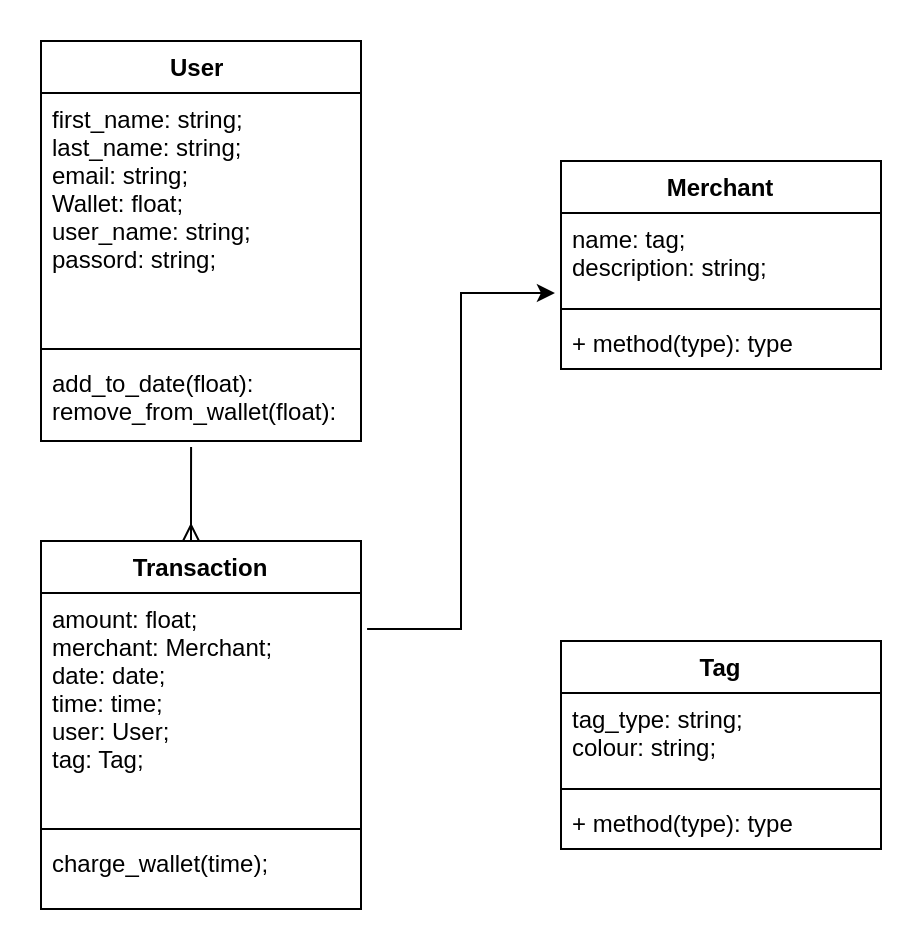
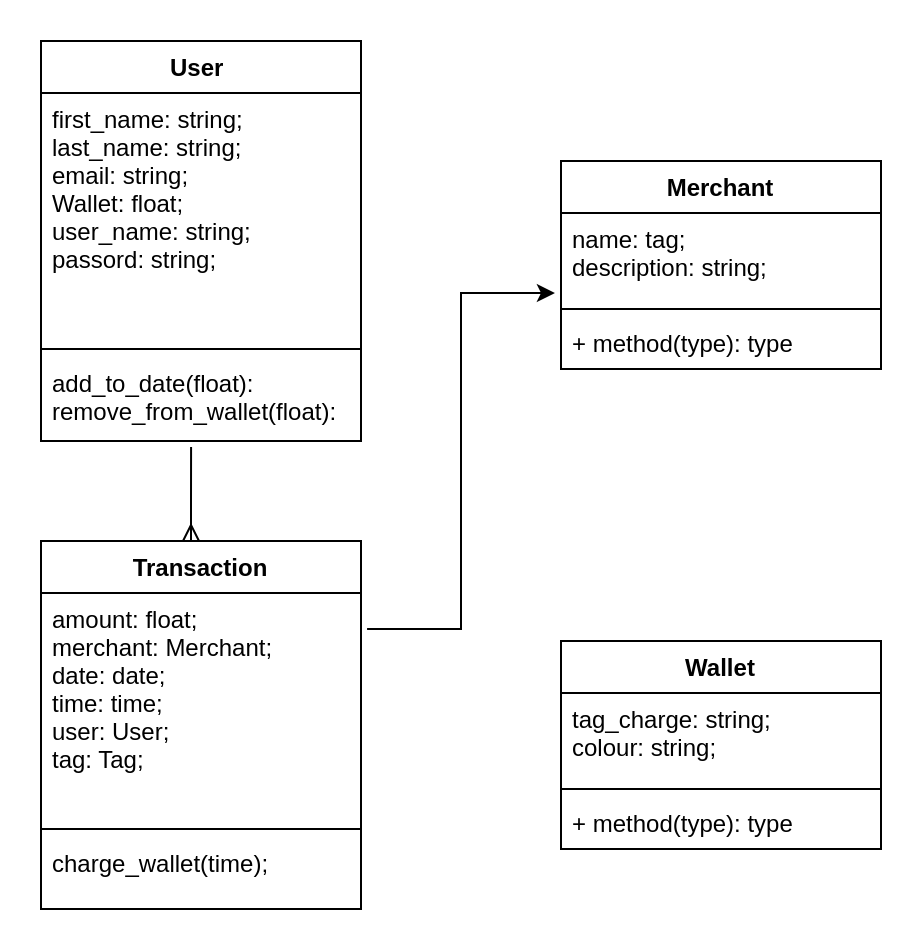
- <mxCell id="14" value="Tag" style="swimlane;fontStyle=1;align=center;verticalAlign=top;childLayout=stackLayout;horizontal=1;startSize=26;horizontalStack=0;resizeParent=1;resizeParentMax=0;resizeLast=0;collapsible=1;marginBottom=0;" vertex="1" parent="1"><mxGeometry x="280" y="320" width="160" height="104" as="geometry" /></mxCell>
+ <mxCell id="14" value="Wallet" style="swimlane;fontStyle=1;align=center;verticalAlign=top;childLayout=stackLayout;horizontal=1;startSize=26;horizontalStack=0;resizeParent=1;resizeParentMax=0;resizeLast=0;collapsible=1;marginBottom=0;" vertex="1" parent="1"><mxGeometry x="280" y="320" width="160" height="104" as="geometry" /></mxCell>
- <mxCell id="15" value="tag_type: string;&#10;colour: string;&#10;" style="text;strokeColor=none;fillColor=none;align=left;verticalAlign=top;spacingLeft=4;spacingRight=4;overflow=hidden;rotatable=0;points=[[0,0.5],[1,0.5]];portConstraint=eastwest;" vertex="1" parent="14"><mxGeometry y="26" width="160" height="44" as="geometry" /></mxCell>
+ <mxCell id="15" value="tag_charge: string;&#10;colour: string;&#10;" style="text;strokeColor=none;fillColor=none;align=left;verticalAlign=top;spacingLeft=4;spacingRight=4;overflow=hidden;rotatable=0;points=[[0,0.5],[1,0.5]];portConstraint=eastwest;" vertex="1" parent="14"><mxGeometry y="26" width="160" height="44" as="geometry" /></mxCell>
